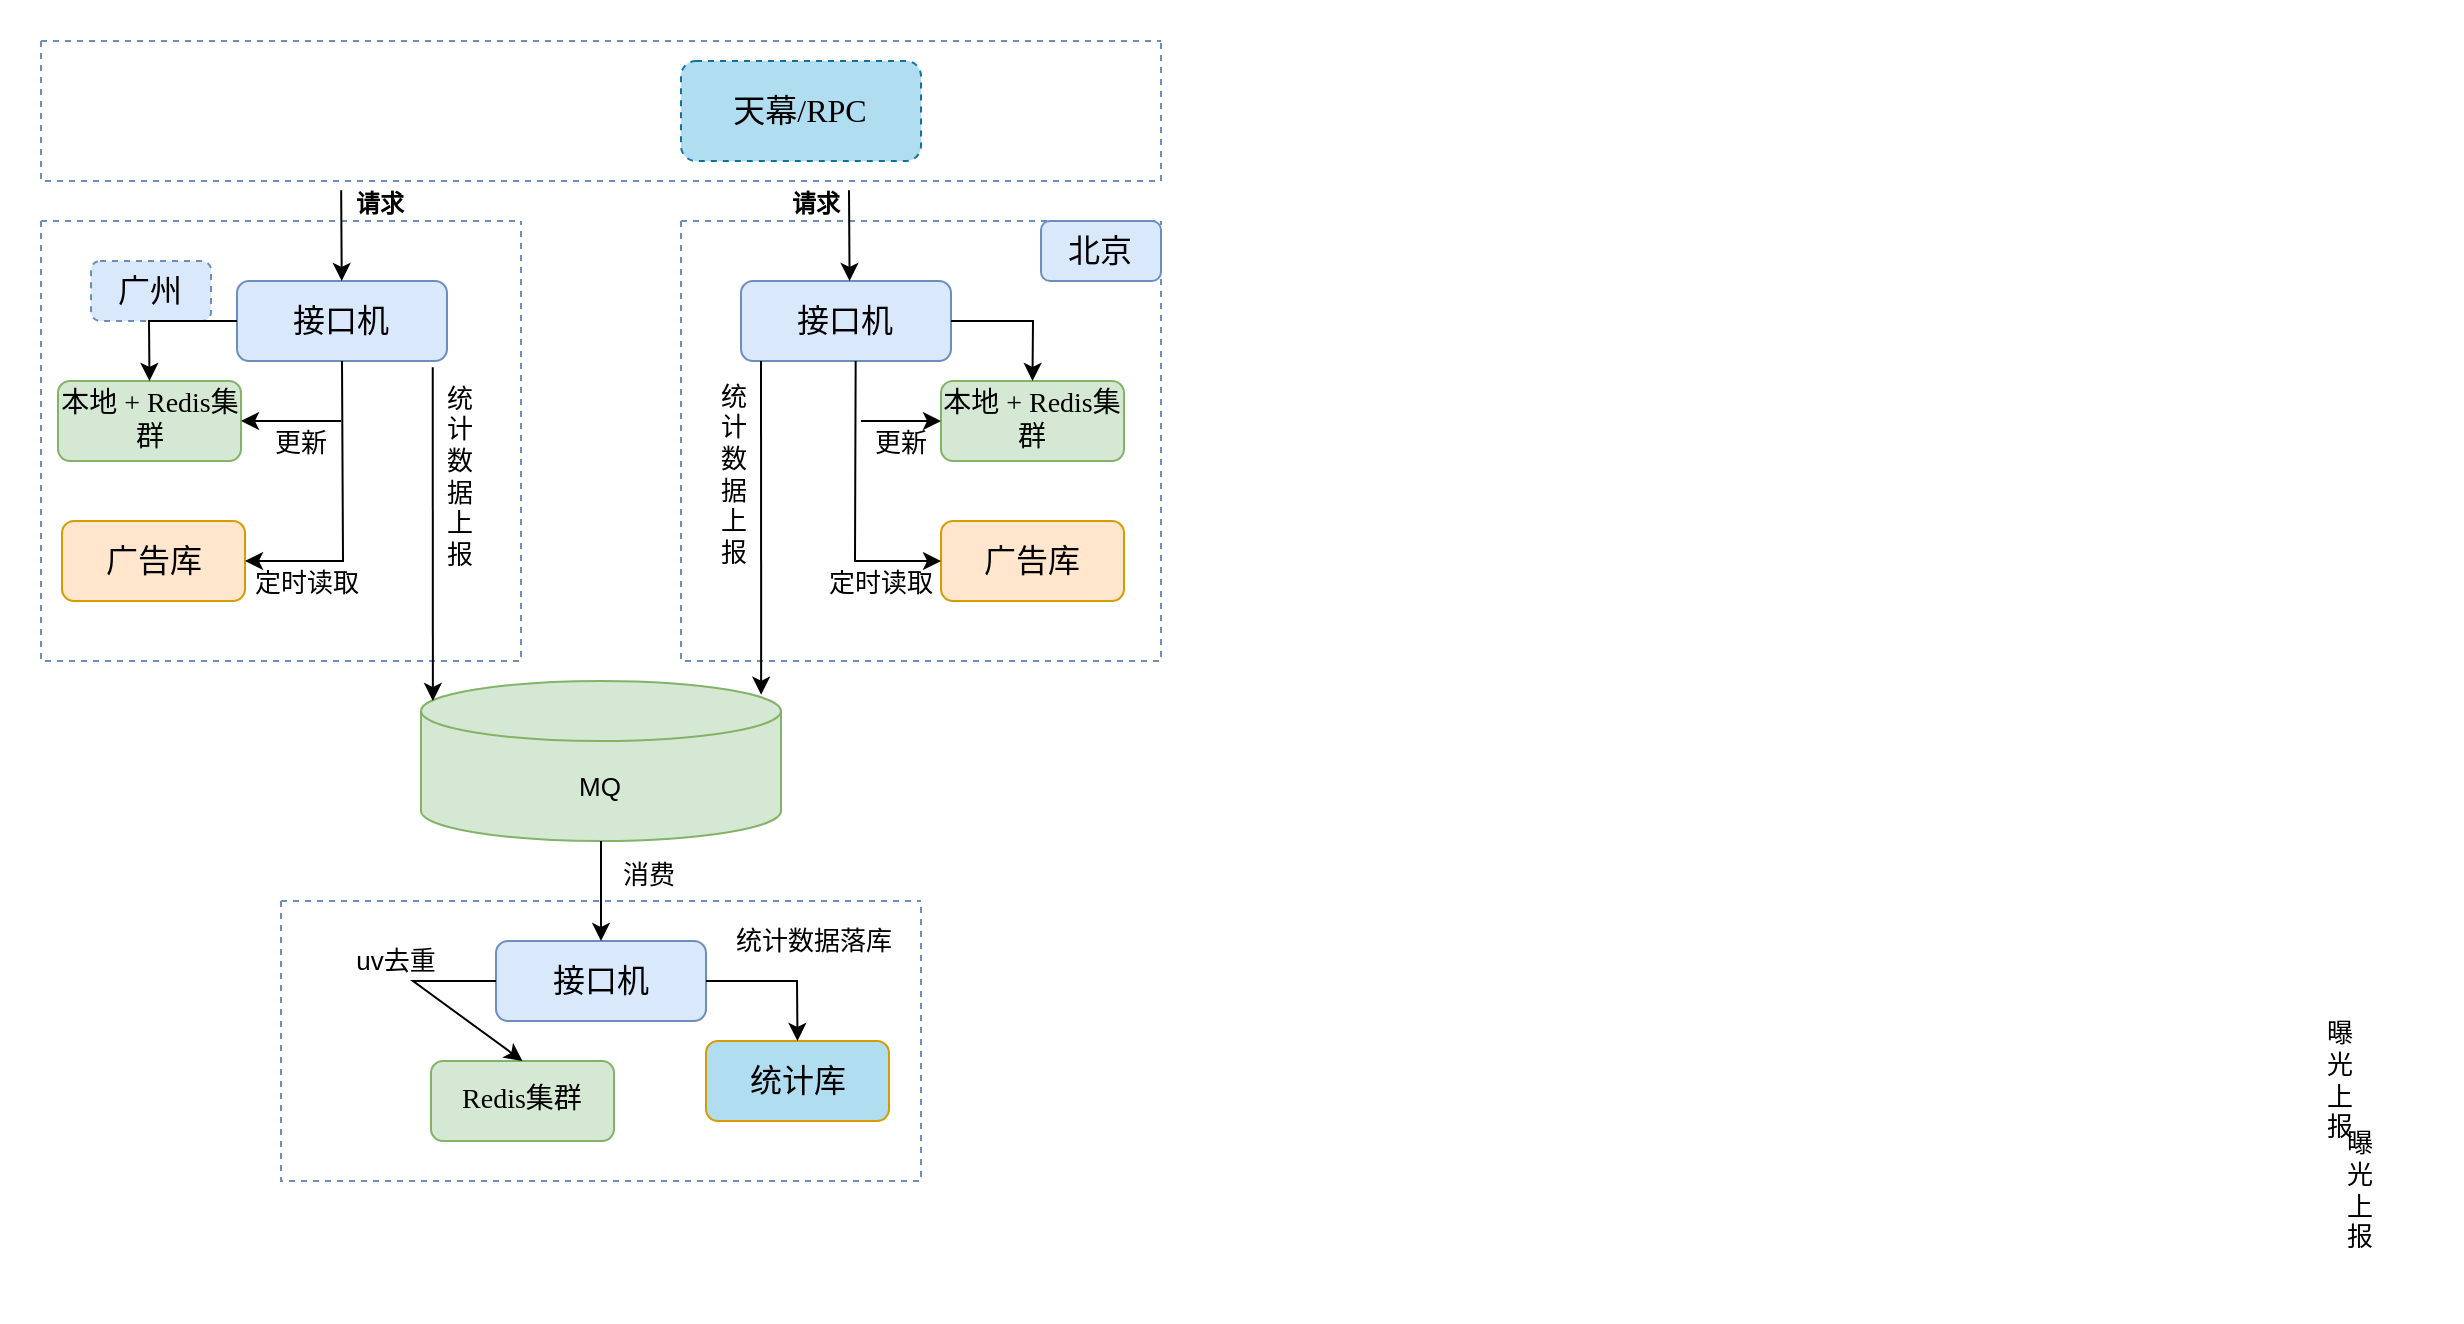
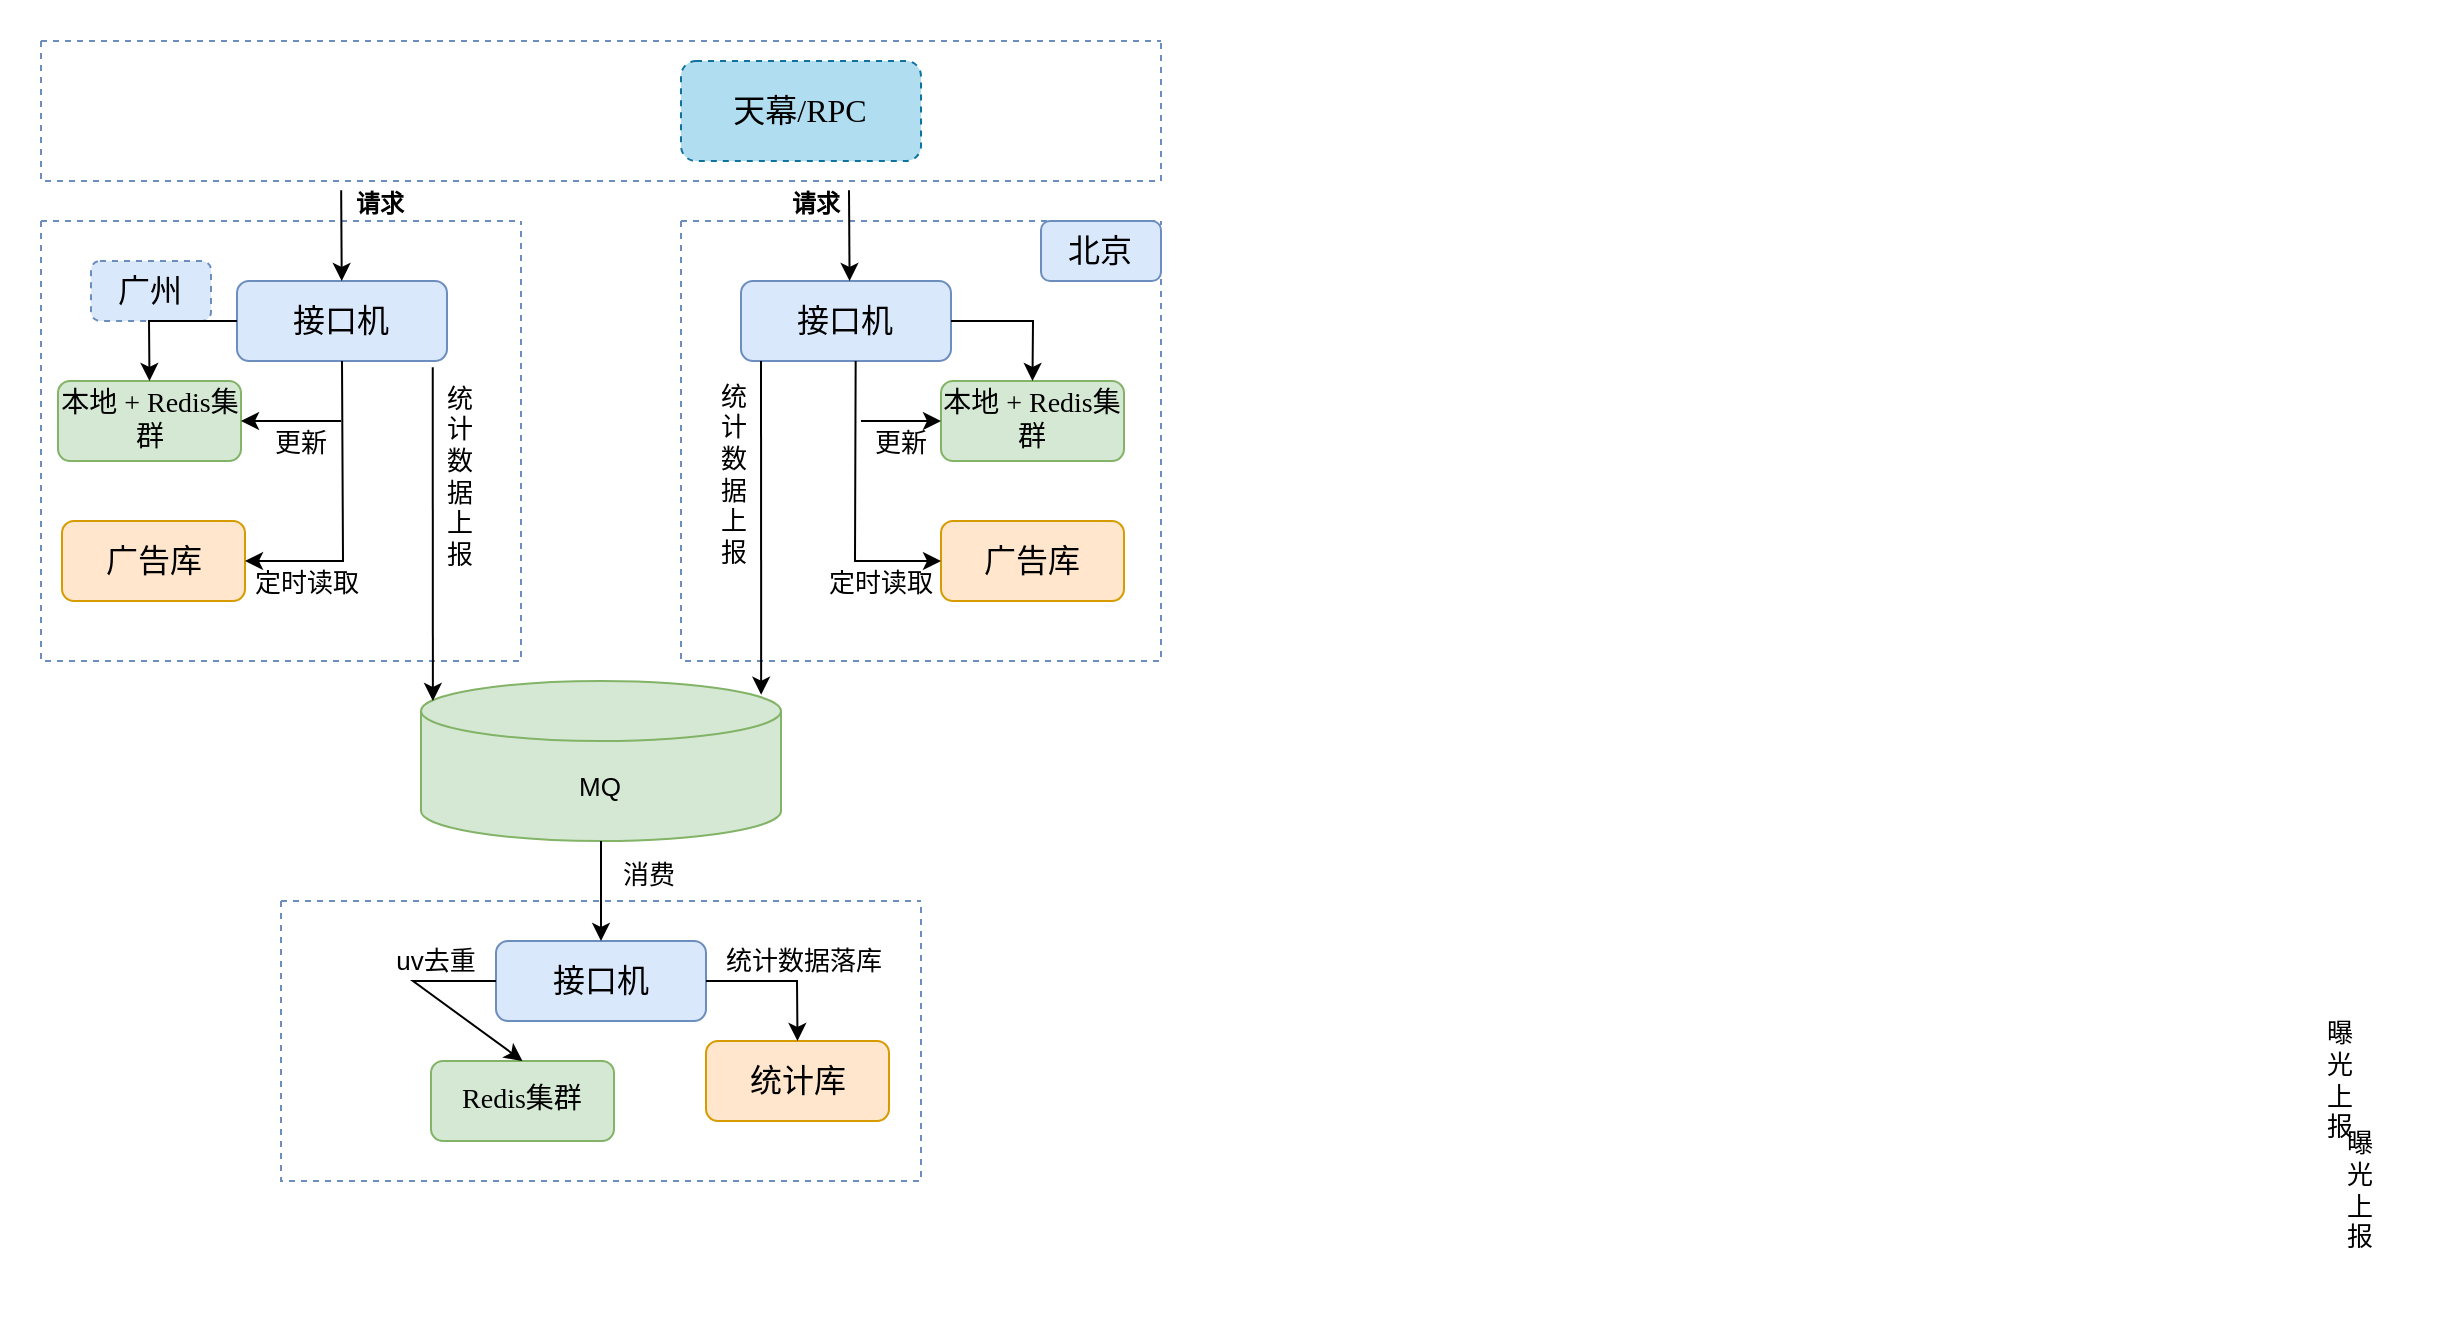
- <mxCell id="38" value="统计数据落库" style="text;html=1;strokeColor=none;fillColor=none;align=center;verticalAlign=middle;whiteSpace=wrap;rounded=0;fontSize=13;" vertex="1" parent="31"><mxGeometry x="219" y="5" width="96" height="30" as="geometry" /></mxCell>
+ <mxCell id="38" value="统计数据落库" style="text;html=1;strokeColor=none;fillColor=none;align=center;verticalAlign=middle;whiteSpace=wrap;rounded=0;fontSize=13;" vertex="1" parent="31"><mxGeometry x="214" y="15" width="96" height="30" as="geometry" /></mxCell>
- <mxCell id="35" value="uv去重" style="text;html=1;strokeColor=none;fillColor=none;align=center;verticalAlign=middle;whiteSpace=wrap;rounded=0;fontSize=13;" vertex="1" parent="31"><mxGeometry x="27.5" y="15" width="60" height="30" as="geometry" /></mxCell>
+ <mxCell id="35" value="uv去重" style="text;html=1;strokeColor=none;fillColor=none;align=center;verticalAlign=middle;whiteSpace=wrap;rounded=0;fontSize=13;" vertex="1" parent="31"><mxGeometry x="47.5" y="15" width="60" height="30" as="geometry" /></mxCell>
- <mxCell id="36" value="统计库" style="rounded=1;whiteSpace=wrap;html=1;fontFamily=Verdana;fontSize=16;fillColor=#b1ddf0;strokeColor=#d79b00;" vertex="1" parent="31"><mxGeometry x="212.5" y="70" width="91.5" height="40" as="geometry" /></mxCell>
+ <mxCell id="36" value="统计库" style="rounded=1;whiteSpace=wrap;html=1;fontFamily=Verdana;fontSize=16;fillColor=#ffe6cc;strokeColor=#d79b00;" vertex="1" parent="31"><mxGeometry x="212.5" y="70" width="91.5" height="40" as="geometry" /></mxCell>
